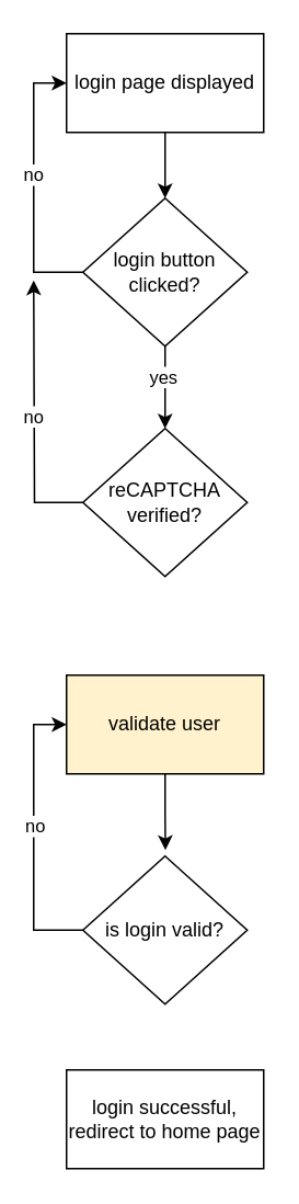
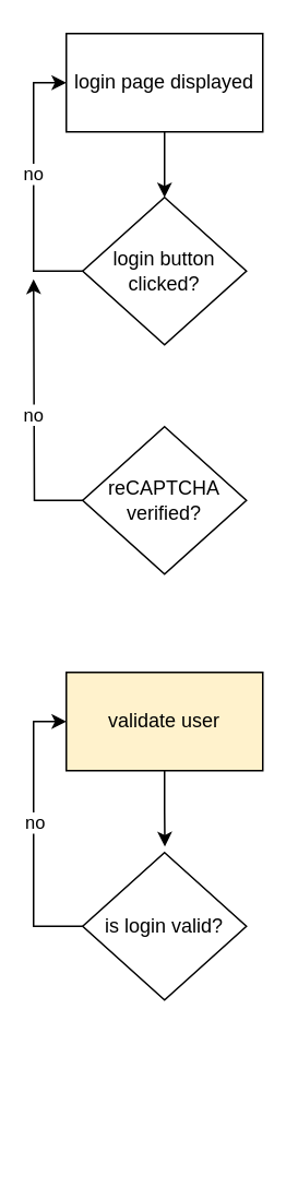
- <mxCell id="6" style="edgeStyle=orthogonalEdgeStyle;rounded=0;orthogonalLoop=1;jettySize=auto;html=1;exitX=0.5;exitY=1;exitDx=0;exitDy=0;entryX=0.5;entryY=0;entryDx=0;entryDy=0;" edge="1" parent="1" source="8" target="10"><mxGeometry relative="1" as="geometry"><mxPoint x="100" y="250" as="targetPoint" /></mxGeometry></mxCell>
- <mxCell id="7" value="yes" style="edgeLabel;html=1;align=center;verticalAlign=middle;resizable=0;points=[];" vertex="1" connectable="0" parent="6"><mxGeometry x="-0.276" y="-2" relative="1" as="geometry"><mxPoint as="offset" /></mxGeometry></mxCell>
- <mxCell id="14" value="login successful,&lt;div&gt;redirect to home page&lt;/div&gt;" style="rounded=0;whiteSpace=wrap;html=1;" vertex="1" parent="1"><mxGeometry x="40" y="650" width="120" height="60" as="geometry" /></mxCell>
